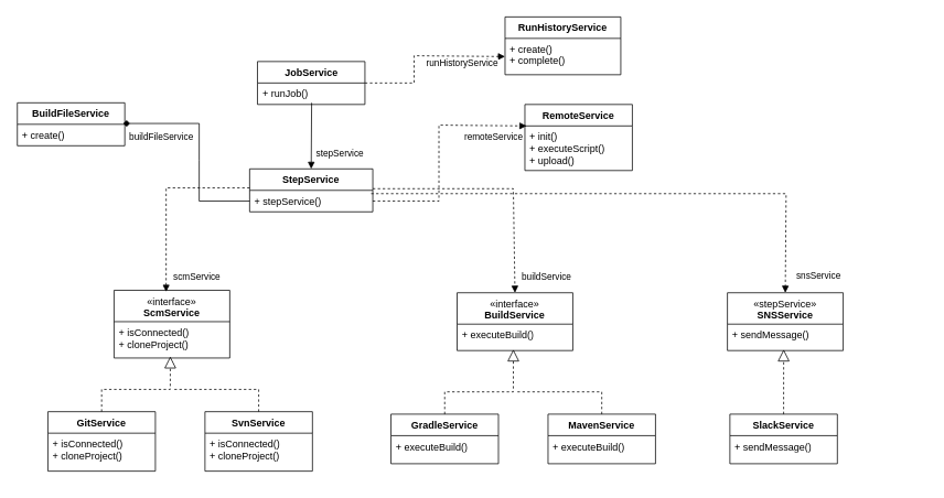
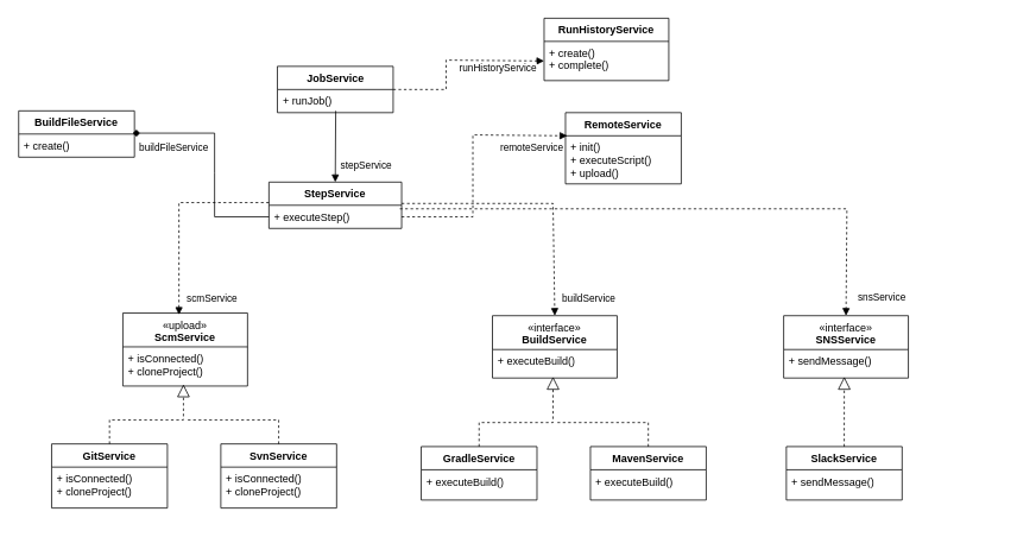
- <mxCell id="5" value="+ stepService()" style="text;strokeColor=none;fillColor=none;align=left;verticalAlign=top;spacingLeft=4;spacingRight=4;overflow=hidden;rotatable=0;points=[[0,0.5],[1,0.5]];portConstraint=eastwest;whiteSpace=wrap;html=1;" vertex="1" parent="4"><mxGeometry y="26" width="149" height="26" as="geometry" /></mxCell>
+ <mxCell id="5" value="+ executeStep()" style="text;strokeColor=none;fillColor=none;align=left;verticalAlign=top;spacingLeft=4;spacingRight=4;overflow=hidden;rotatable=0;points=[[0,0.5],[1,0.5]];portConstraint=eastwest;whiteSpace=wrap;html=1;" vertex="1" parent="4"><mxGeometry y="26" width="149" height="26" as="geometry" /></mxCell>
- <mxCell id="8" value="&lt;span style=&quot;font-weight: 400;&quot;&gt;«interface»&lt;/span&gt;&lt;br style=&quot;font-weight: 400;&quot;&gt;&lt;b&gt;ScmService&lt;/b&gt;" style="swimlane;fontStyle=1;align=center;verticalAlign=top;childLayout=stackLayout;horizontal=1;startSize=38;horizontalStack=0;resizeParent=1;resizeParentMax=0;resizeLast=0;collapsible=1;marginBottom=0;whiteSpace=wrap;html=1;" vertex="1" parent="7"><mxGeometry x="80" width="140" height="82" as="geometry" /></mxCell>
+ <mxCell id="8" value="&lt;span style=&quot;font-weight: 400;&quot;&gt;«upload»&lt;/span&gt;&lt;br style=&quot;font-weight: 400;&quot;&gt;&lt;b&gt;ScmService&lt;/b&gt;" style="swimlane;fontStyle=1;align=center;verticalAlign=top;childLayout=stackLayout;horizontal=1;startSize=38;horizontalStack=0;resizeParent=1;resizeParentMax=0;resizeLast=0;collapsible=1;marginBottom=0;whiteSpace=wrap;html=1;" vertex="1" parent="7"><mxGeometry x="80" width="140" height="82" as="geometry" /></mxCell>
- <mxCell id="28" value="&lt;span style=&quot;font-weight: 400;&quot;&gt;«stepService»&lt;/span&gt;&lt;br style=&quot;font-weight: 400;&quot;&gt;&lt;b&gt;SNSService&lt;/b&gt;" style="swimlane;fontStyle=1;align=center;verticalAlign=top;childLayout=stackLayout;horizontal=1;startSize=38;horizontalStack=0;resizeParent=1;resizeParentMax=0;resizeLast=0;collapsible=1;marginBottom=0;whiteSpace=wrap;html=1;" vertex="1" parent="27"><mxGeometry x="80" width="140" height="70" as="geometry" /></mxCell>
+ <mxCell id="28" value="&lt;span style=&quot;font-weight: 400;&quot;&gt;«interface»&lt;/span&gt;&lt;br style=&quot;font-weight: 400;&quot;&gt;&lt;b&gt;SNSService&lt;/b&gt;" style="swimlane;fontStyle=1;align=center;verticalAlign=top;childLayout=stackLayout;horizontal=1;startSize=38;horizontalStack=0;resizeParent=1;resizeParentMax=0;resizeLast=0;collapsible=1;marginBottom=0;whiteSpace=wrap;html=1;" vertex="1" parent="27"><mxGeometry x="80" width="140" height="70" as="geometry" /></mxCell>
